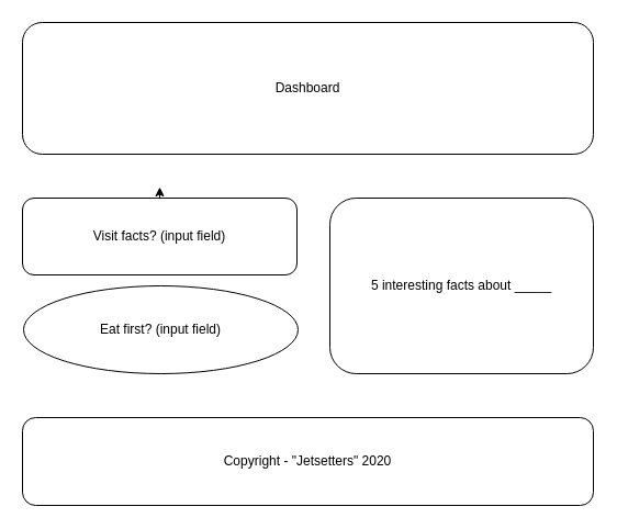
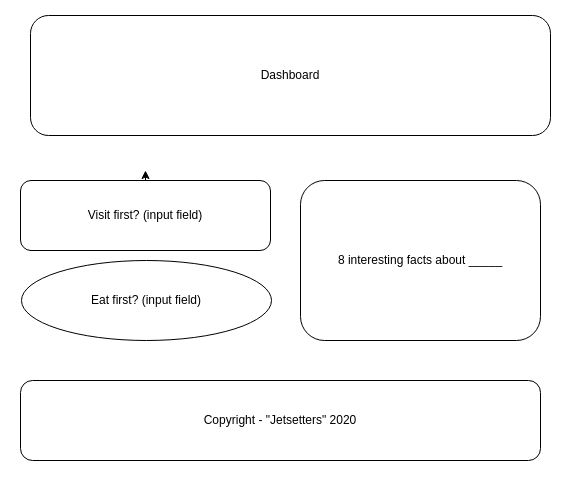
- <mxCell id="5" value="Dashboard" style="rounded=1;whiteSpace=wrap;html=1;" vertex="1" parent="1"><mxGeometry x="20" y="20" width="520" height="120" as="geometry" /></mxCell>
+ <mxCell id="5" value="Dashboard" style="rounded=1;whiteSpace=wrap;html=1;" vertex="1" parent="1"><mxGeometry x="30" y="15" width="520" height="120" as="geometry" /></mxCell>
- <mxCell id="4" value="Visit facts? (input field)" style="rounded=1;whiteSpace=wrap;html=1;" vertex="1" parent="1"><mxGeometry x="20" y="180" width="250" height="70" as="geometry" /></mxCell>
+ <mxCell id="4" value="Visit first? (input field)" style="rounded=1;whiteSpace=wrap;html=1;" vertex="1" parent="1"><mxGeometry x="20" y="180" width="250" height="70" as="geometry" /></mxCell>
- <mxCell id="6" value="5 interesting facts about _____" style="rounded=1;whiteSpace=wrap;html=1;" vertex="1" parent="1"><mxGeometry x="300" y="180" width="240" height="160" as="geometry" /></mxCell>
+ <mxCell id="6" value="8 interesting facts about _____" style="rounded=1;whiteSpace=wrap;html=1;" vertex="1" parent="1"><mxGeometry x="300" y="180" width="240" height="160" as="geometry" /></mxCell>
